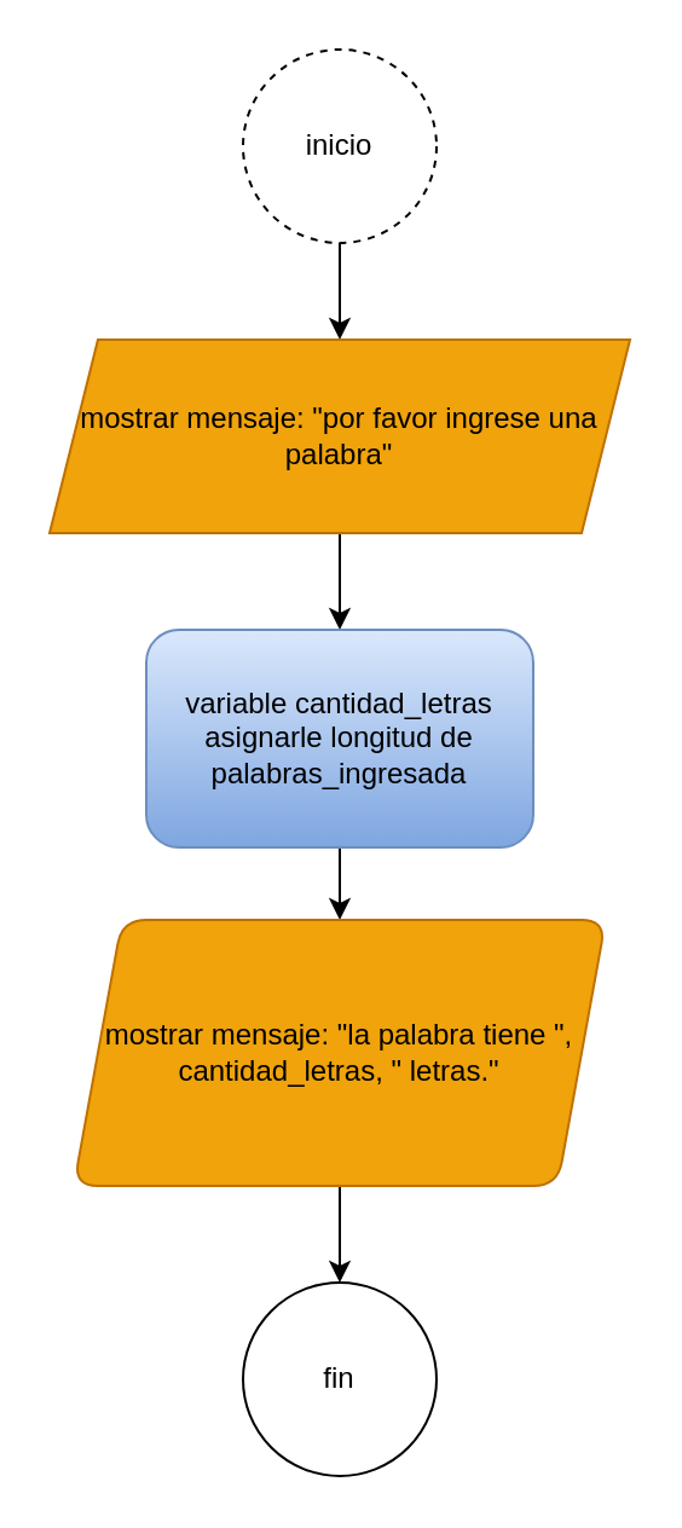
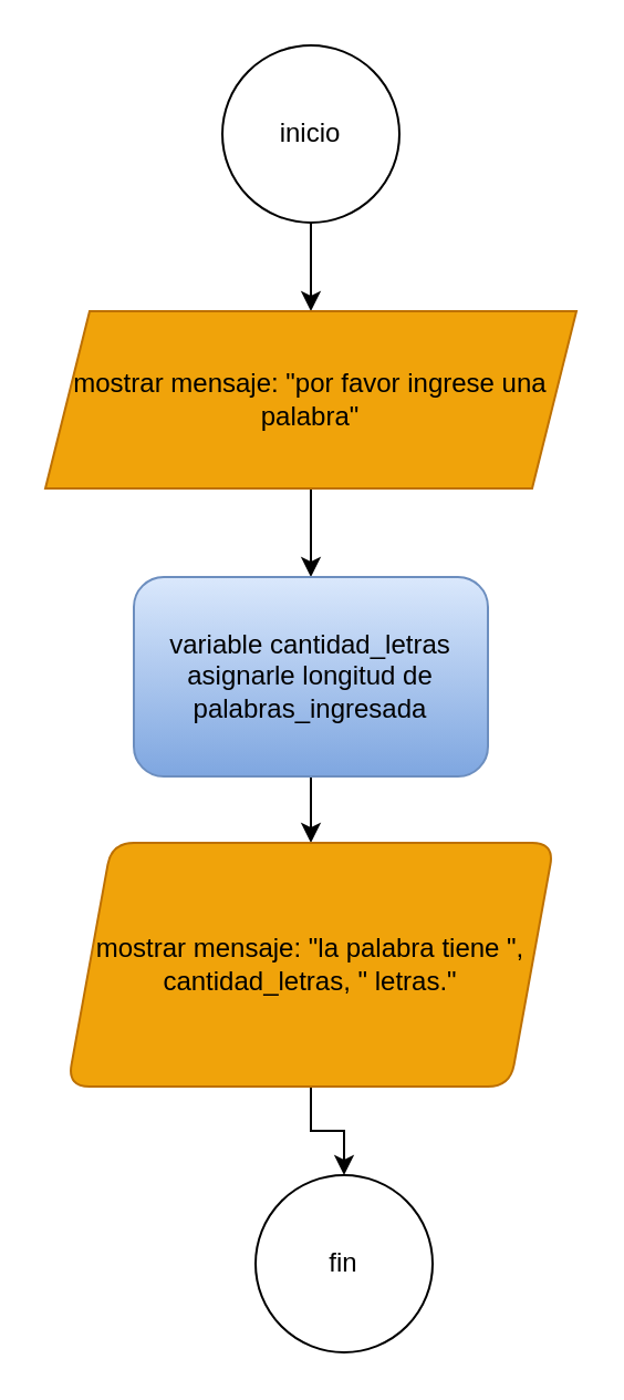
- <mxCell id="3" value="inicio" style="ellipse;whiteSpace=wrap;html=1;aspect=fixed;dashed=1;" vertex="1" parent="1"><mxGeometry x="100" y="20" width="80" height="80" as="geometry" /></mxCell>
+ <mxCell id="3" value="inicio" style="ellipse;whiteSpace=wrap;html=1;aspect=fixed;" vertex="1" parent="1"><mxGeometry x="100" y="20" width="80" height="80" as="geometry" /></mxCell>
- <mxCell id="10" value="fin" style="ellipse;whiteSpace=wrap;html=1;rounded=1;" vertex="1" parent="1"><mxGeometry x="100" y="530" width="80" height="80" as="geometry" /></mxCell>
+ <mxCell id="10" value="fin" style="ellipse;whiteSpace=wrap;html=1;rounded=1;" vertex="1" parent="1"><mxGeometry x="115" y="530" width="80" height="80" as="geometry" /></mxCell>
